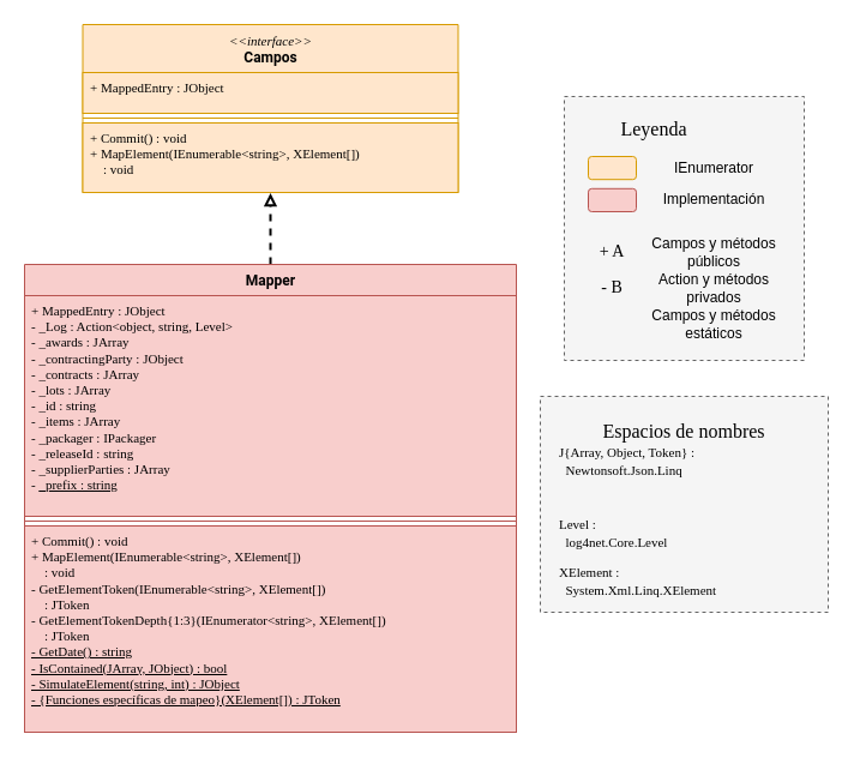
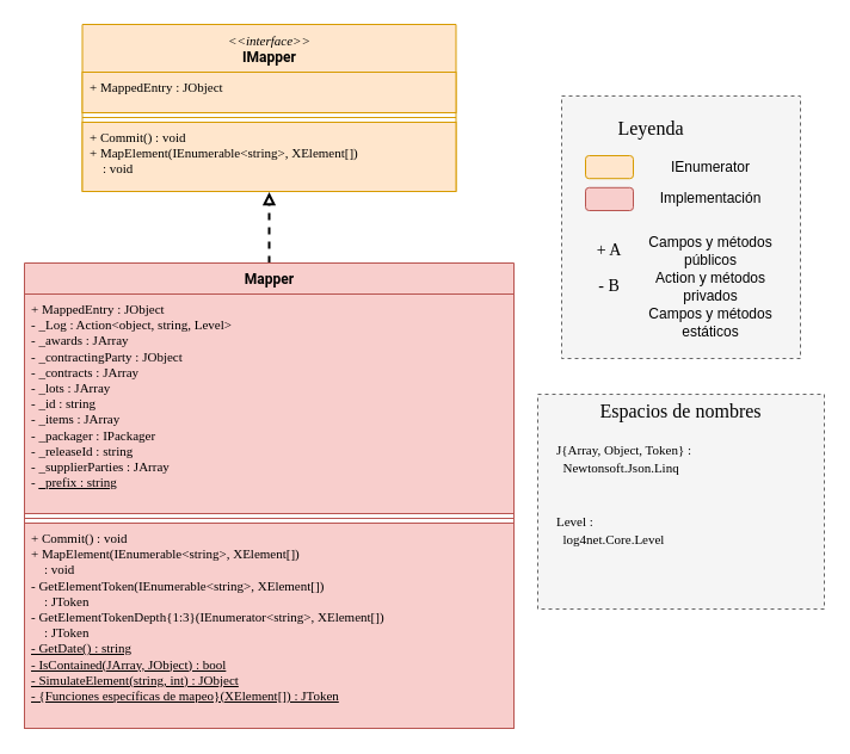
- <mxCell id="19" value="&lt;font data-font-src=&quot;https://fonts.googleapis.com/css?family=Roboto&quot;&gt;&lt;font face=&quot;Roboto Mono&quot; data-font-src=&quot;https://fonts.googleapis.com/css?family=Roboto+Mono&quot; style=&quot;font-size: 11px&quot;&gt;&lt;i style=&quot;font-weight: normal&quot;&gt;&amp;lt;&amp;lt;interface&amp;gt;&amp;gt;&lt;/i&gt;&lt;/font&gt;&lt;br&gt;&lt;font face=&quot;Roboto&quot;&gt;Campos&lt;/font&gt;&lt;/font&gt;" style="swimlane;fontStyle=1;align=center;verticalAlign=top;childLayout=stackLayout;horizontal=1;startSize=40;horizontalStack=0;resizeParent=1;resizeParentMax=0;resizeLast=0;collapsible=1;marginBottom=0;rounded=0;strokeColor=#d79b00;html=1;fillColor=#ffe6cc;" vertex="1" parent="1"><mxGeometry x="68.5" y="20" width="313" height="140" as="geometry" /></mxCell>
+ <mxCell id="19" value="&lt;font data-font-src=&quot;https://fonts.googleapis.com/css?family=Roboto&quot;&gt;&lt;font face=&quot;Roboto Mono&quot; data-font-src=&quot;https://fonts.googleapis.com/css?family=Roboto+Mono&quot; style=&quot;font-size: 11px&quot;&gt;&lt;i style=&quot;font-weight: normal&quot;&gt;&amp;lt;&amp;lt;interface&amp;gt;&amp;gt;&lt;/i&gt;&lt;/font&gt;&lt;br&gt;&lt;font face=&quot;Roboto&quot;&gt;IMapper&lt;/font&gt;&lt;/font&gt;" style="swimlane;fontStyle=1;align=center;verticalAlign=top;childLayout=stackLayout;horizontal=1;startSize=40;horizontalStack=0;resizeParent=1;resizeParentMax=0;resizeLast=0;collapsible=1;marginBottom=0;rounded=0;strokeColor=#d79b00;html=1;fillColor=#ffe6cc;" vertex="1" parent="1"><mxGeometry x="68.5" y="20" width="313" height="140" as="geometry" /></mxCell>
- <mxCell id="28" value="&lt;font style=&quot;font-size: 16px&quot;&gt;Espacios de nombres&lt;/font&gt;" style="text;html=1;strokeColor=none;fillColor=none;align=center;verticalAlign=middle;whiteSpace=wrap;rounded=0;shadow=0;glass=0;dashed=1;sketch=0;fontFamily=Roboto Slab;fontSource=https%3A%2F%2Ffonts.googleapis.com%2Fcss%3Ffamily%3DRoboto%2BSlab;fontSize=20;" vertex="1" parent="23"><mxGeometry x="29.84" y="20" width="180.32" height="13.75" as="geometry" /></mxCell>
+ <mxCell id="28" value="&lt;font style=&quot;font-size: 16px&quot;&gt;Espacios de nombres&lt;/font&gt;" style="text;html=1;strokeColor=none;fillColor=none;align=center;verticalAlign=middle;whiteSpace=wrap;rounded=0;shadow=0;glass=0;dashed=1;sketch=0;fontFamily=Roboto Slab;fontSource=https%3A%2F%2Ffonts.googleapis.com%2Fcss%3Ffamily%3DRoboto%2BSlab;fontSize=20;" vertex="1" parent="23"><mxGeometry x="29.84" y="5" width="180.32" height="13.75" as="geometry" /></mxCell>
- <mxCell id="27" value="&lt;font face=&quot;Roboto Mono&quot; data-font-src=&quot;https://fonts.googleapis.com/css?family=Roboto+Mono&quot; style=&quot;font-size: 11px&quot;&gt;XElement :&lt;br&gt;&amp;nbsp; System.Xml.Linq.XElement&lt;/font&gt;" style="text;html=1;strokeColor=none;fillColor=none;align=left;verticalAlign=middle;whiteSpace=wrap;rounded=0;labelBackgroundColor=none;" vertex="1" parent="23"><mxGeometry x="14.38" y="140" width="185.62" height="28.64" as="geometry" /></mxCell>
